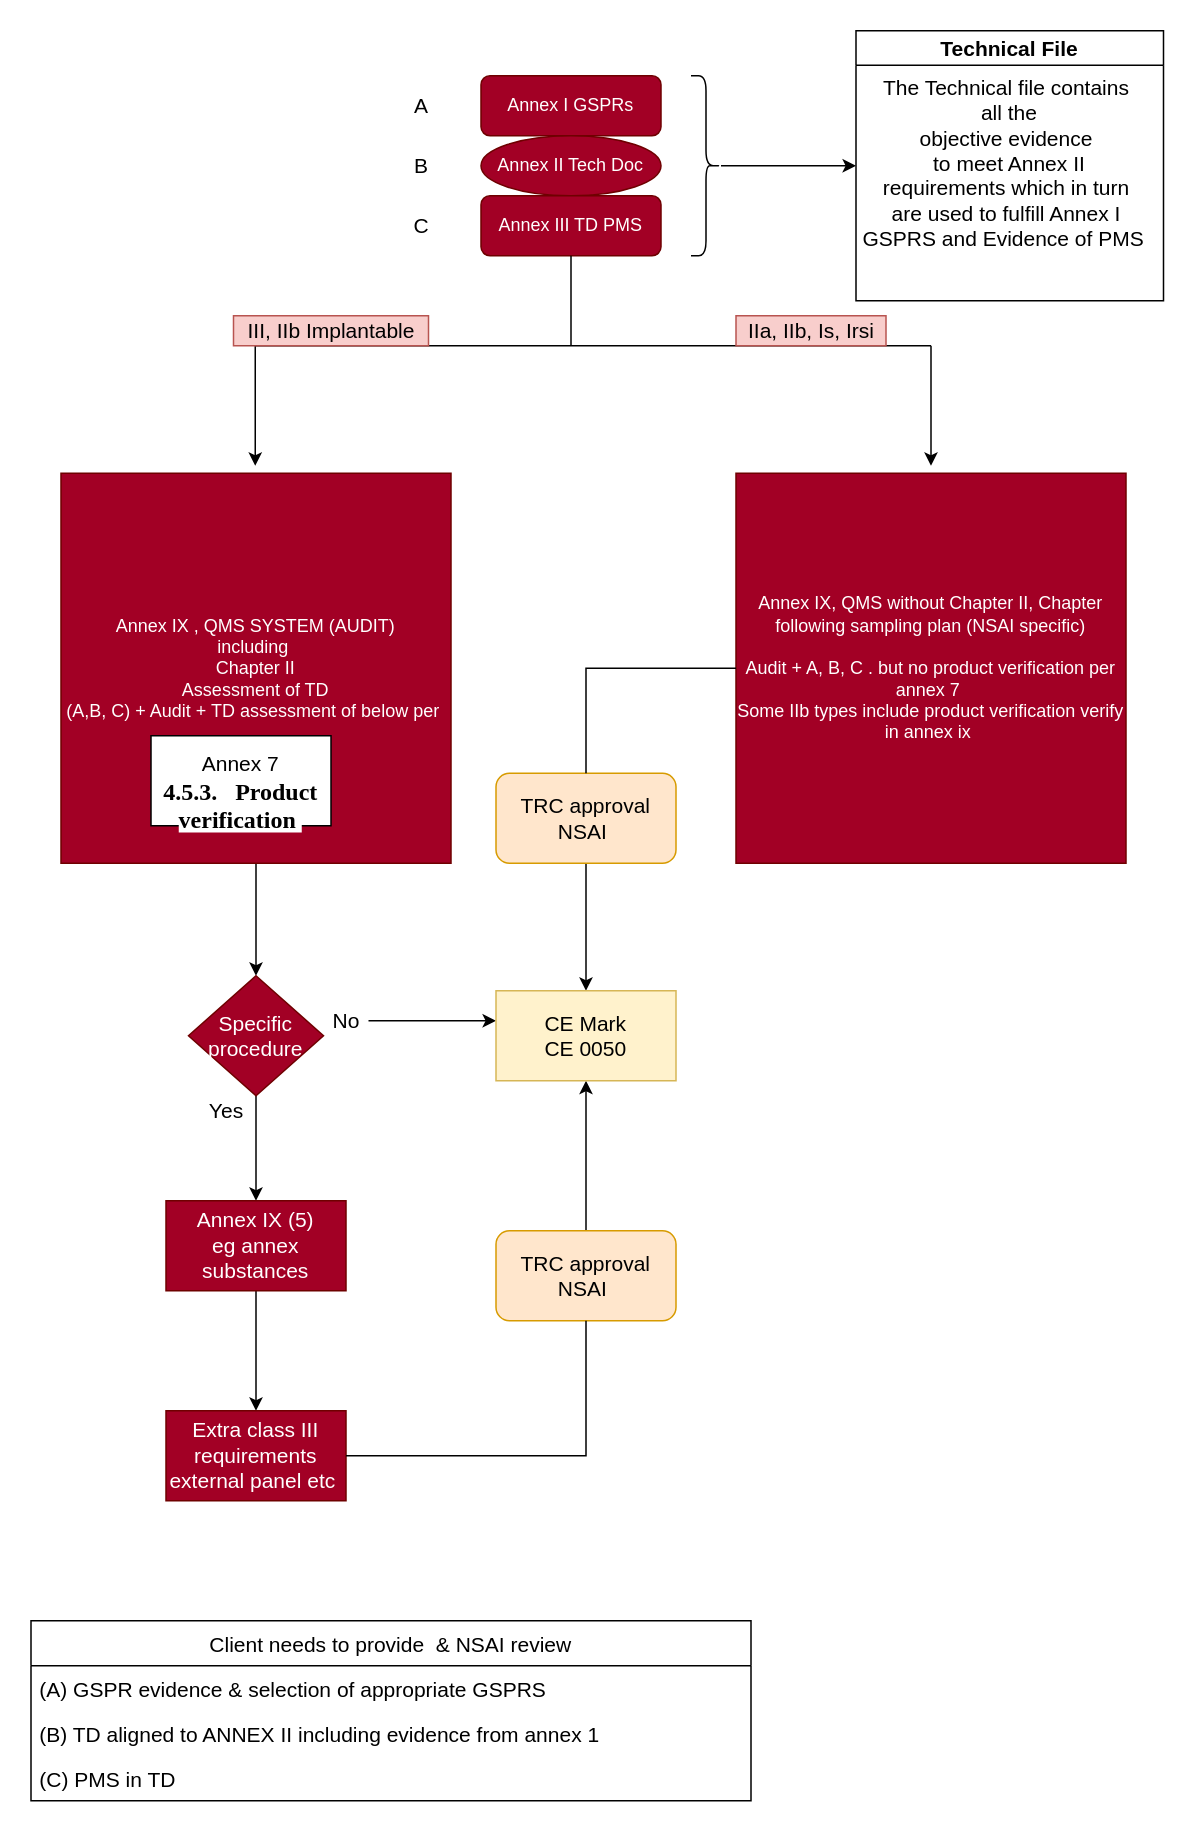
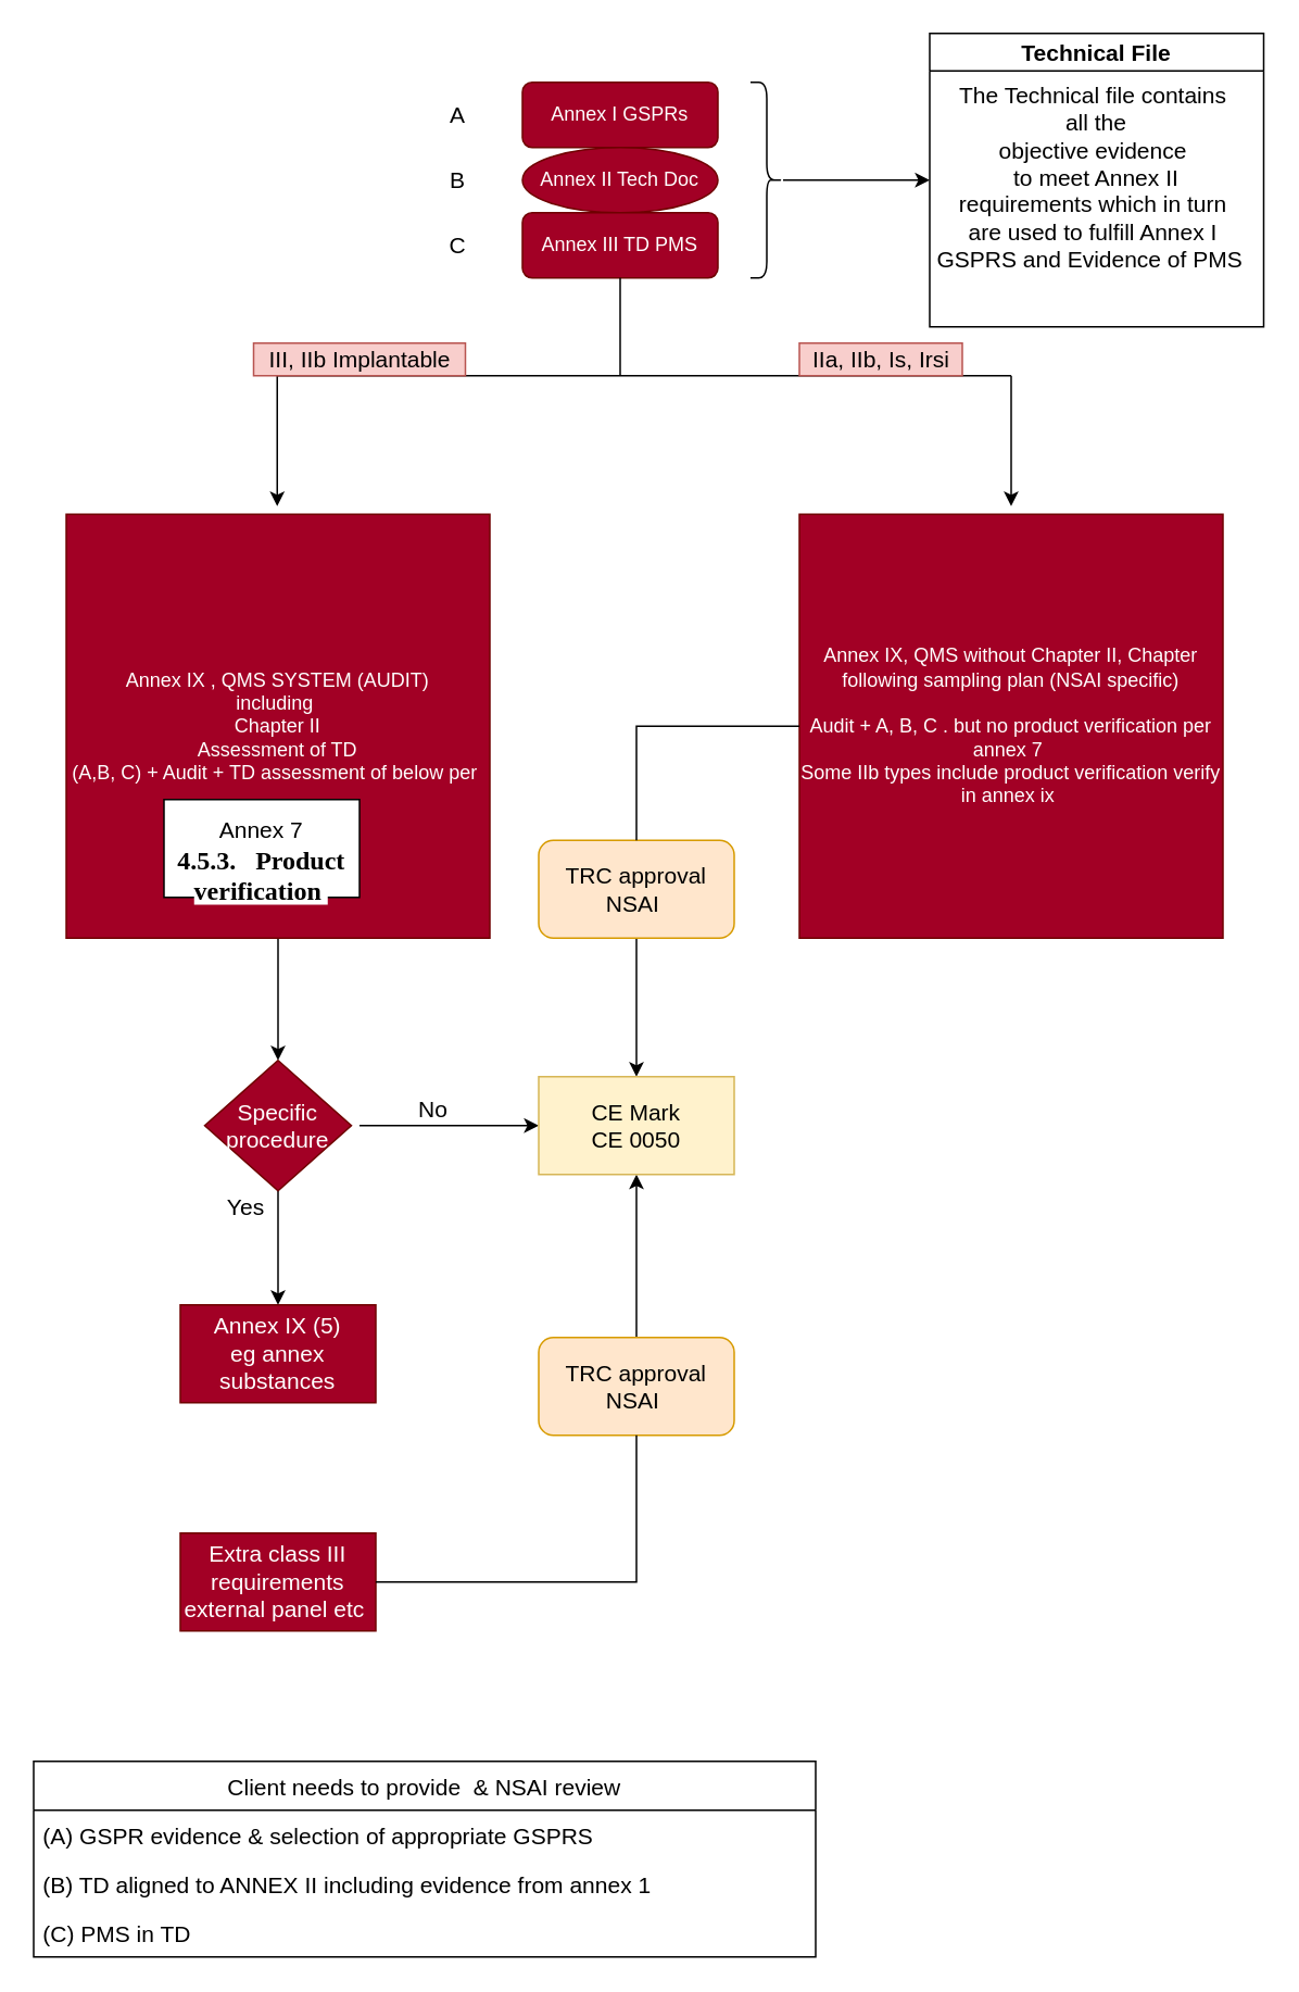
- <mxCell id="26" value="No" style="text;html=1;align=center;verticalAlign=middle;resizable=0;points=[];autosize=1;strokeColor=none;fillColor=none;fontSize=14;" vertex="1" parent="1"><mxGeometry x="215" y="670" width="30" height="20" as="geometry" /></mxCell>
+ <mxCell id="26" value="No" style="text;html=1;align=center;verticalAlign=middle;resizable=0;points=[];autosize=1;strokeColor=none;fillColor=none;fontSize=14;" vertex="1" parent="1"><mxGeometry x="250" y="670" width="30" height="20" as="geometry" /></mxCell>
- <mxCell id="18" value="" style="edgeStyle=orthogonalEdgeStyle;rounded=0;orthogonalLoop=1;jettySize=auto;html=1;fontSize=14;" edge="1" parent="1" source="19" target="32"><mxGeometry relative="1" as="geometry" /></mxCell>
